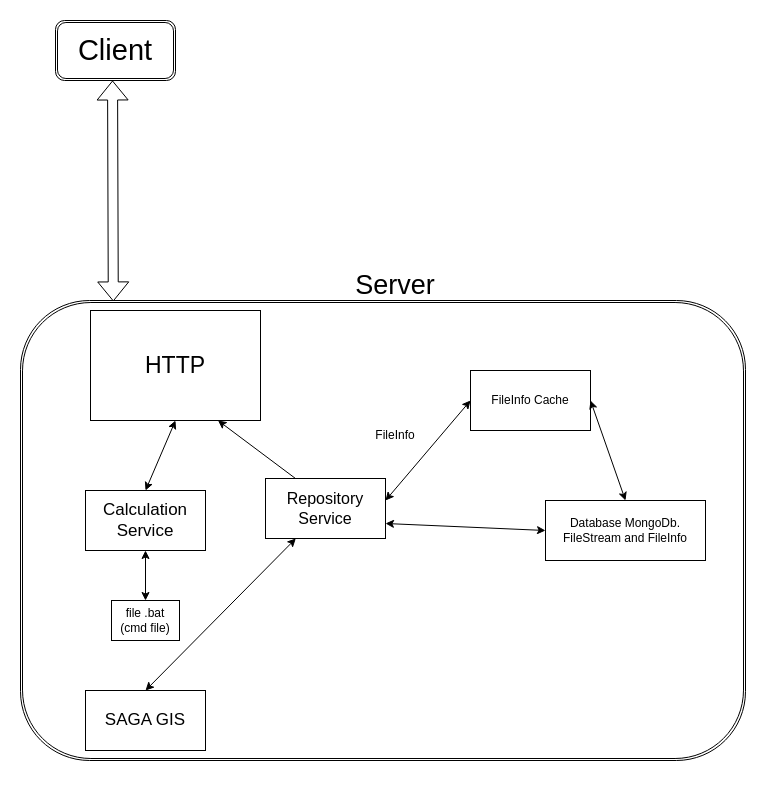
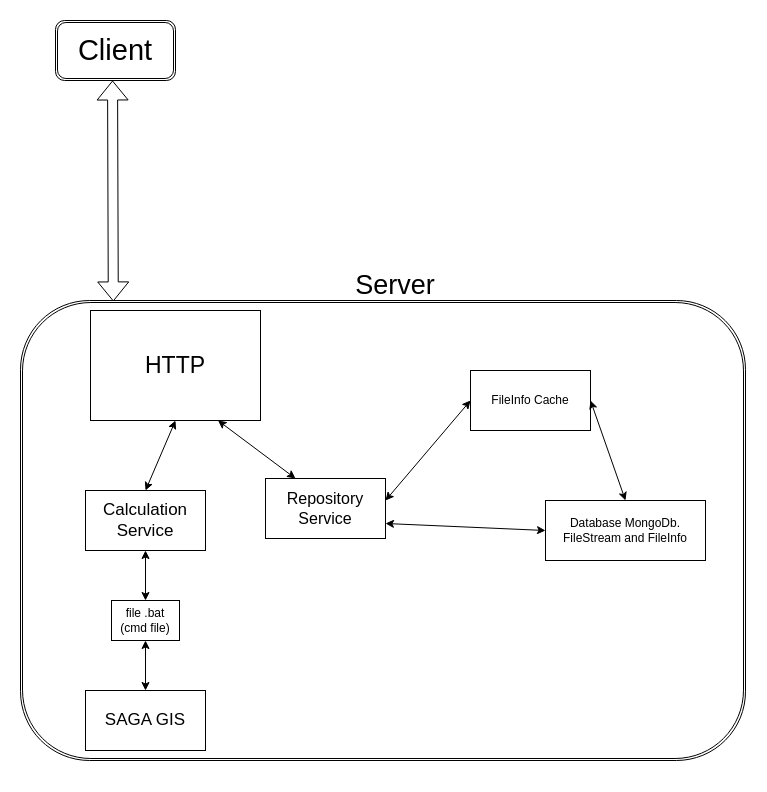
- <mxCell id="13" value="FileInfo" style="text;html=1;strokeColor=none;fillColor=none;align=center;verticalAlign=middle;whiteSpace=wrap;rounded=0;" vertex="1" parent="1"><mxGeometry x="365" y="420" width="60" height="30" as="geometry" /></mxCell>
- <mxCell id="7" value="" style="endArrow=none;startArrow=classic;html=1;rounded=0;exitX=0.75;exitY=1;exitDx=0;exitDy=0;entryX=0.25;entryY=0;entryDx=0;entryDy=0;" edge="1" parent="1" source="3" target="4"><mxGeometry width="50" height="50" relative="1" as="geometry"><mxPoint x="273" y="410" as="sourcePoint" /><mxPoint x="343" y="410" as="targetPoint" /></mxGeometry></mxCell>
+ <mxCell id="7" value="" style="endArrow=classic;startArrow=classic;html=1;rounded=0;exitX=0.75;exitY=1;exitDx=0;exitDy=0;entryX=0.25;entryY=0;entryDx=0;entryDy=0;" edge="1" parent="1" source="3" target="4"><mxGeometry width="50" height="50" relative="1" as="geometry"><mxPoint x="273" y="410" as="sourcePoint" /><mxPoint x="343" y="410" as="targetPoint" /></mxGeometry></mxCell>
- <mxCell id="18" value="" style="endArrow=classic;startArrow=classic;html=1;rounded=0;exitX=0.5;exitY=0;exitDx=0;exitDy=0;" edge="1" parent="1" source="15" target="4"><mxGeometry width="50" height="50" relative="1" as="geometry"><mxPoint x="135" y="740" as="sourcePoint" /><mxPoint x="185" y="690" as="targetPoint" /></mxGeometry></mxCell>
+ <mxCell id="18" value="" style="endArrow=classic;startArrow=classic;html=1;rounded=0;entryX=0.5;entryY=1;entryDx=0;entryDy=0;exitX=0.5;exitY=0;exitDx=0;exitDy=0;" edge="1" parent="1" source="15" target="16"><mxGeometry width="50" height="50" relative="1" as="geometry"><mxPoint x="135" y="740" as="sourcePoint" /><mxPoint x="185" y="690" as="targetPoint" /></mxGeometry></mxCell>
